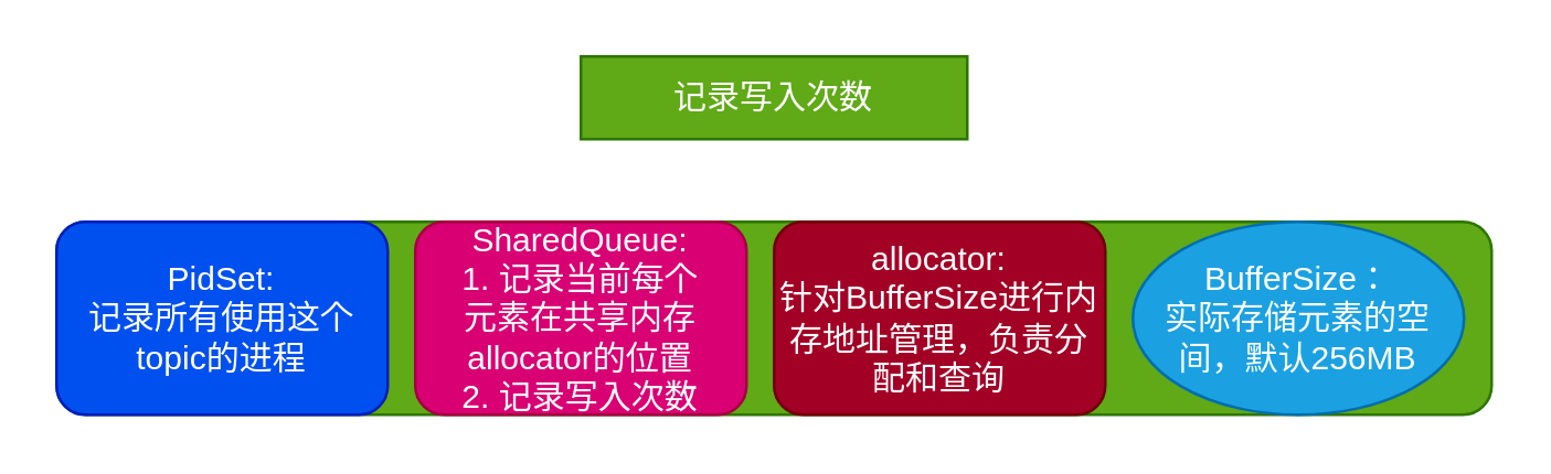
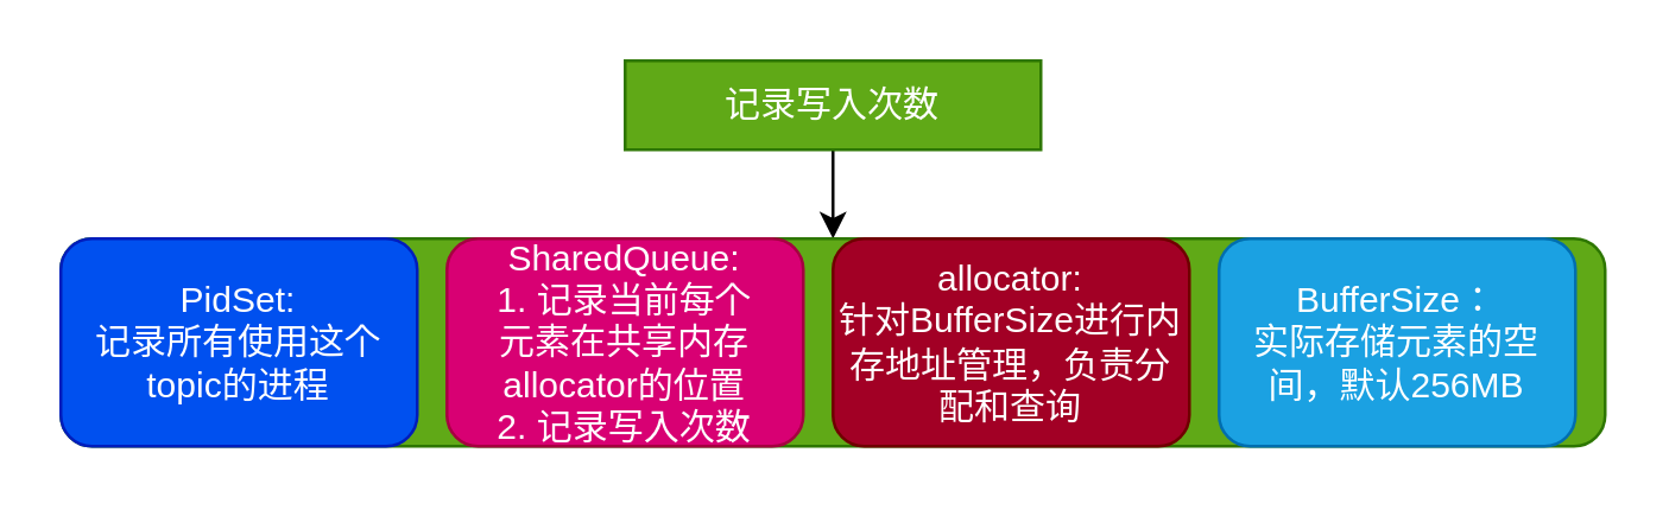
+ <mxCell id="2" value="" style="edgeStyle=orthogonalEdgeStyle;rounded=0;orthogonalLoop=1;jettySize=auto;html=1;entryX=0;entryY=0;entryDx=0;entryDy=0;" edge="1" parent="1" source="3" target="7"><mxGeometry relative="1" as="geometry" /></mxCell>
- <mxCell id="8" value="BufferSize：&lt;br&gt;实际存储元素的空间，默认256MB" style="ellipse;whiteSpace=wrap;html=1;fillColor=#1ba1e2;fontColor=#ffffff;strokeColor=#006EAF;" vertex="1" parent="1"><mxGeometry x="410" y="80" width="120" height="70" as="geometry" /></mxCell>
+ <mxCell id="8" value="BufferSize：&lt;br&gt;实际存储元素的空间，默认256MB" style="rounded=1;whiteSpace=wrap;html=1;fillColor=#1ba1e2;fontColor=#ffffff;strokeColor=#006EAF;" vertex="1" parent="1"><mxGeometry x="410" y="80" width="120" height="70" as="geometry" /></mxCell>
